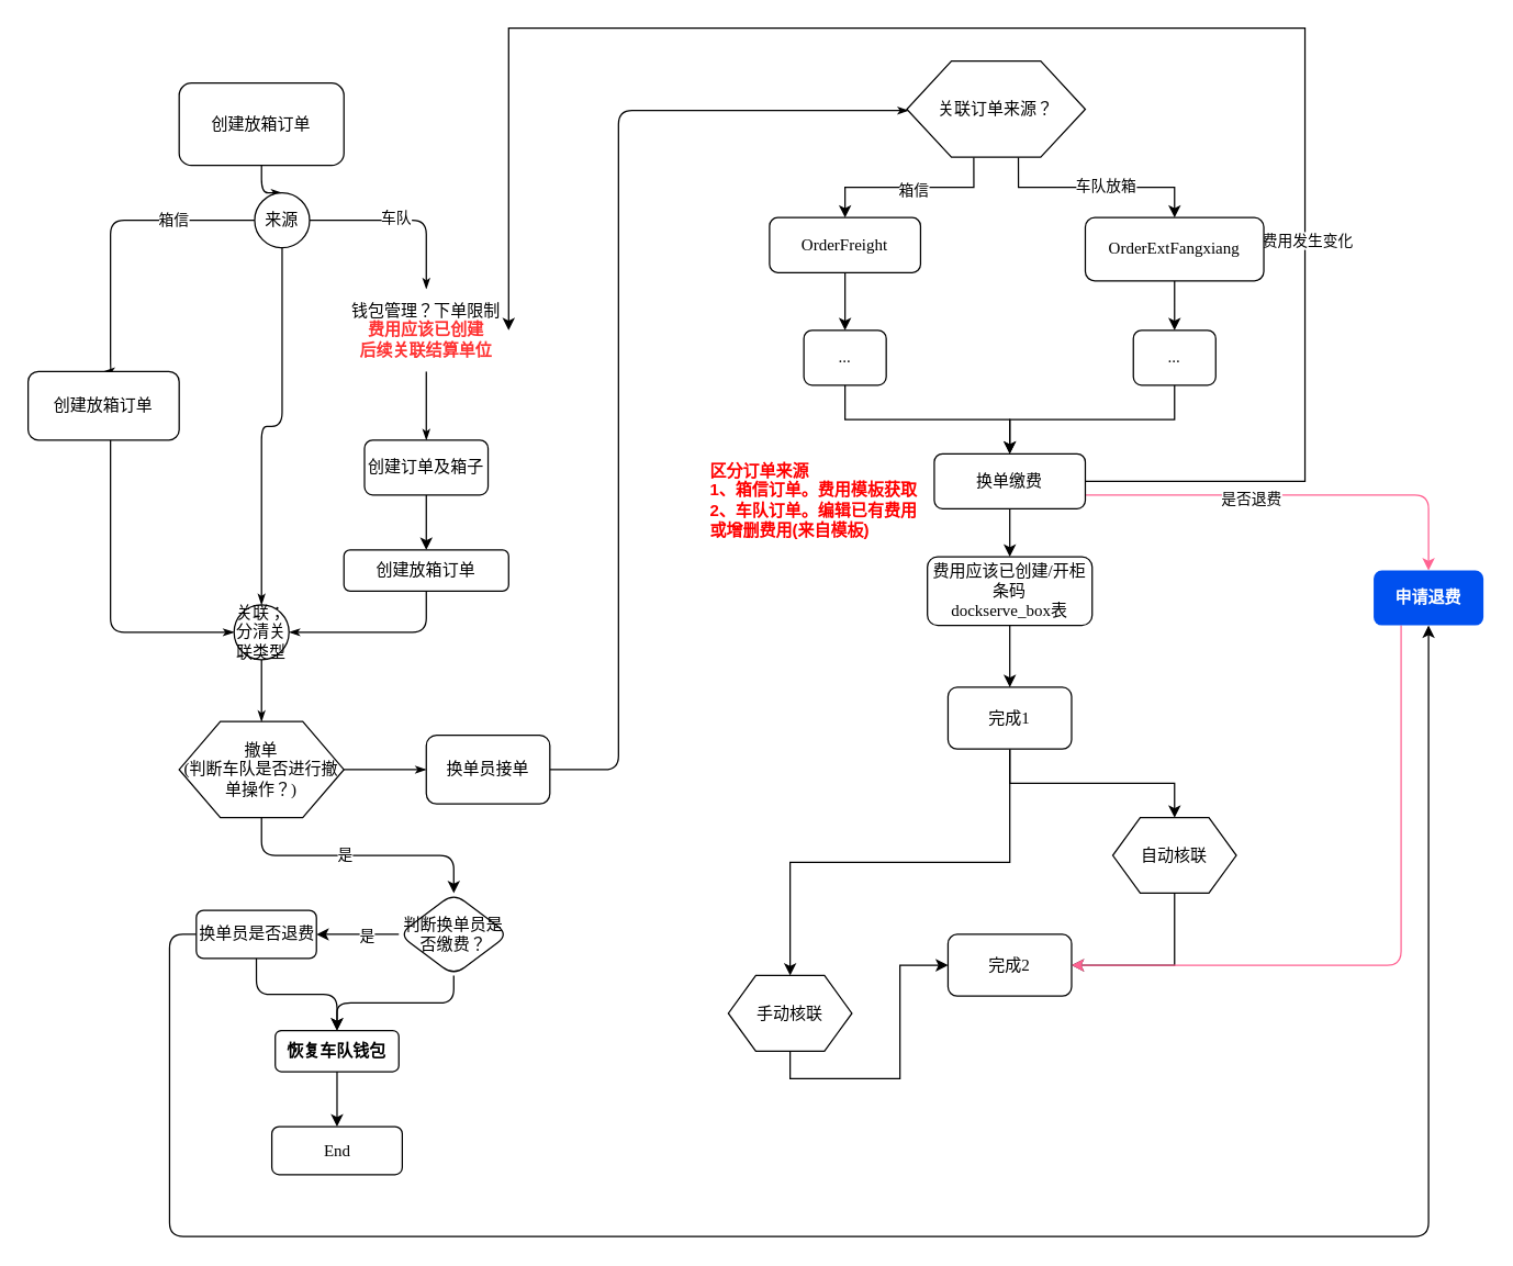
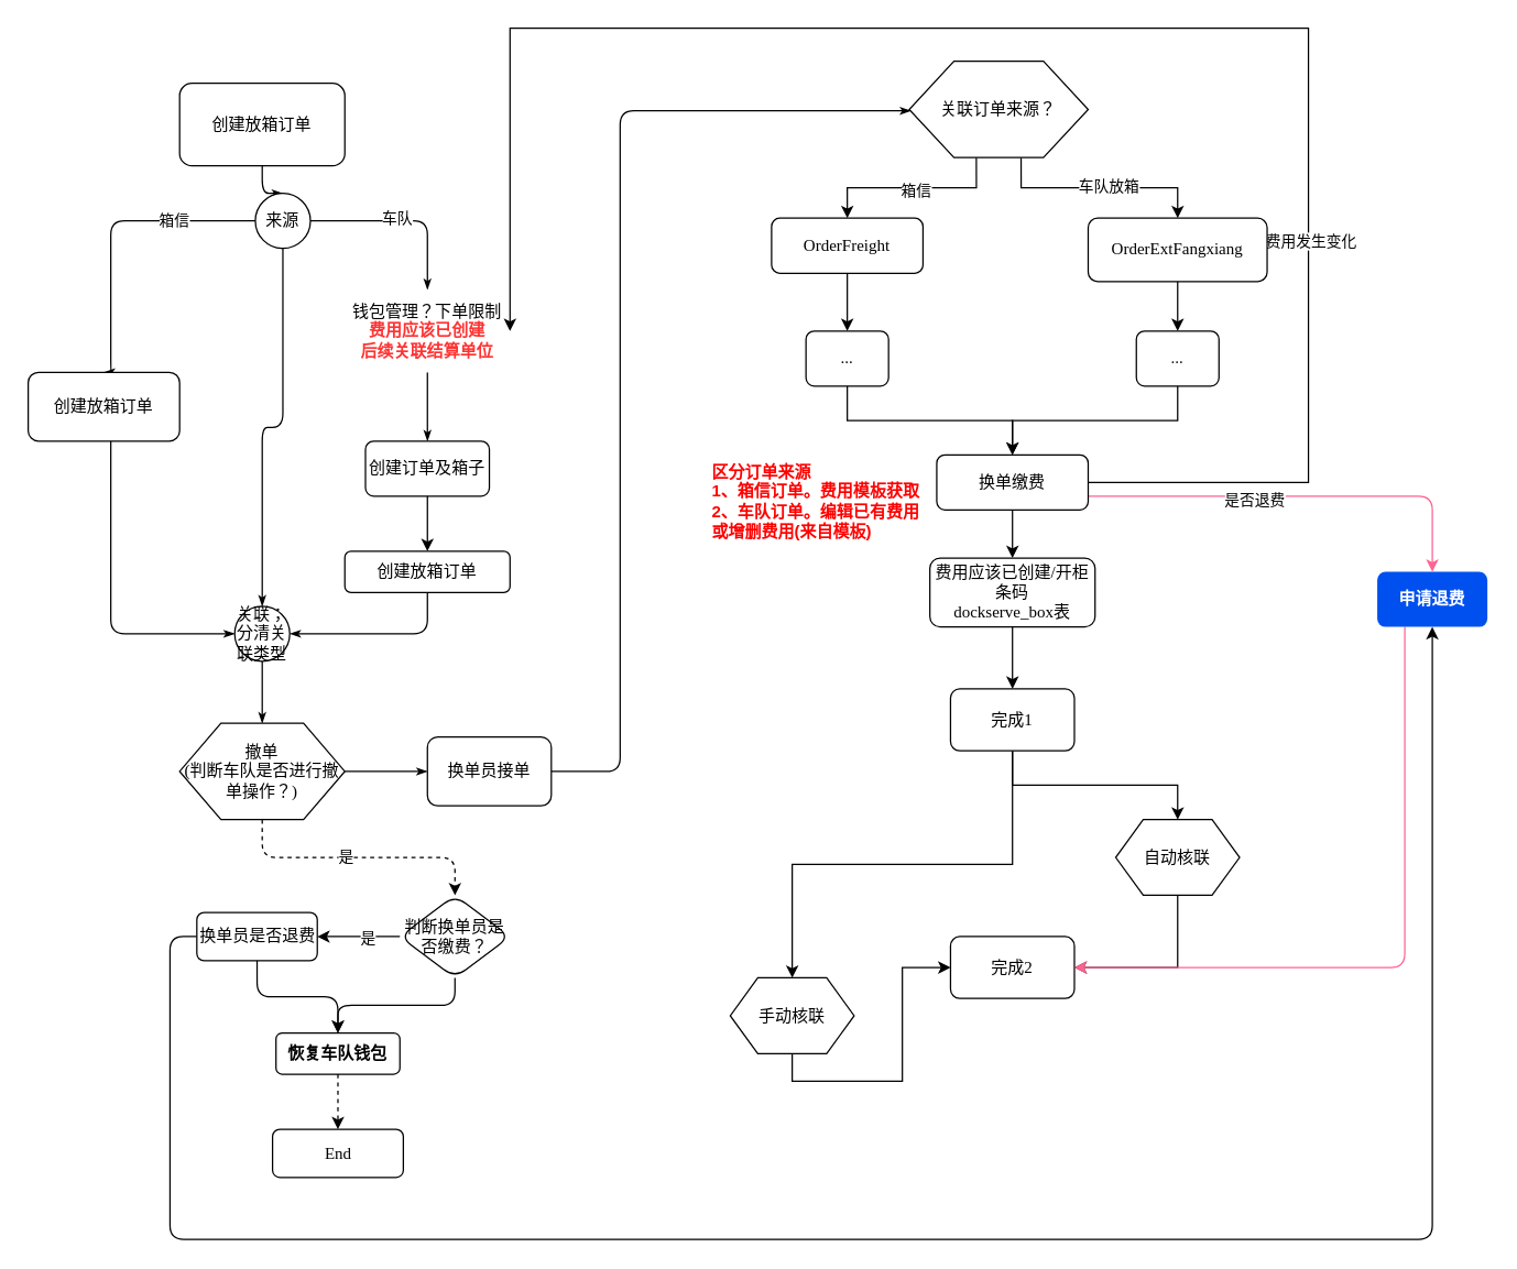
- <mxCell id="19" style="edgeStyle=orthogonalEdgeStyle;rounded=1;orthogonalLoop=1;jettySize=auto;html=1;exitX=0.5;exitY=1;exitDx=0;exitDy=0;" parent="1" source="21" target="49" edge="1"><mxGeometry relative="1" as="geometry" /></mxCell>
+ <mxCell id="19" style="edgeStyle=orthogonalEdgeStyle;rounded=1;orthogonalLoop=1;jettySize=auto;html=1;exitX=0.5;exitY=1;exitDx=0;exitDy=0;dashed=1;" parent="1" source="21" target="49" edge="1"><mxGeometry relative="1" as="geometry" /></mxCell>
- <mxCell id="66" style="edgeStyle=orthogonalEdgeStyle;rounded=1;orthogonalLoop=1;jettySize=auto;html=1;exitX=0.5;exitY=1;exitDx=0;exitDy=0;entryX=0.5;entryY=0;entryDx=0;entryDy=0;" edge="1" parent="1" source="67" target="45"><mxGeometry relative="1" as="geometry" /></mxCell>
+ <mxCell id="66" style="edgeStyle=orthogonalEdgeStyle;rounded=1;orthogonalLoop=1;jettySize=auto;html=1;exitX=0.5;exitY=1;exitDx=0;exitDy=0;entryX=0.5;entryY=0;entryDx=0;entryDy=0;dashed=1;" edge="1" parent="1" source="67" target="45"><mxGeometry relative="1" as="geometry" /></mxCell>
